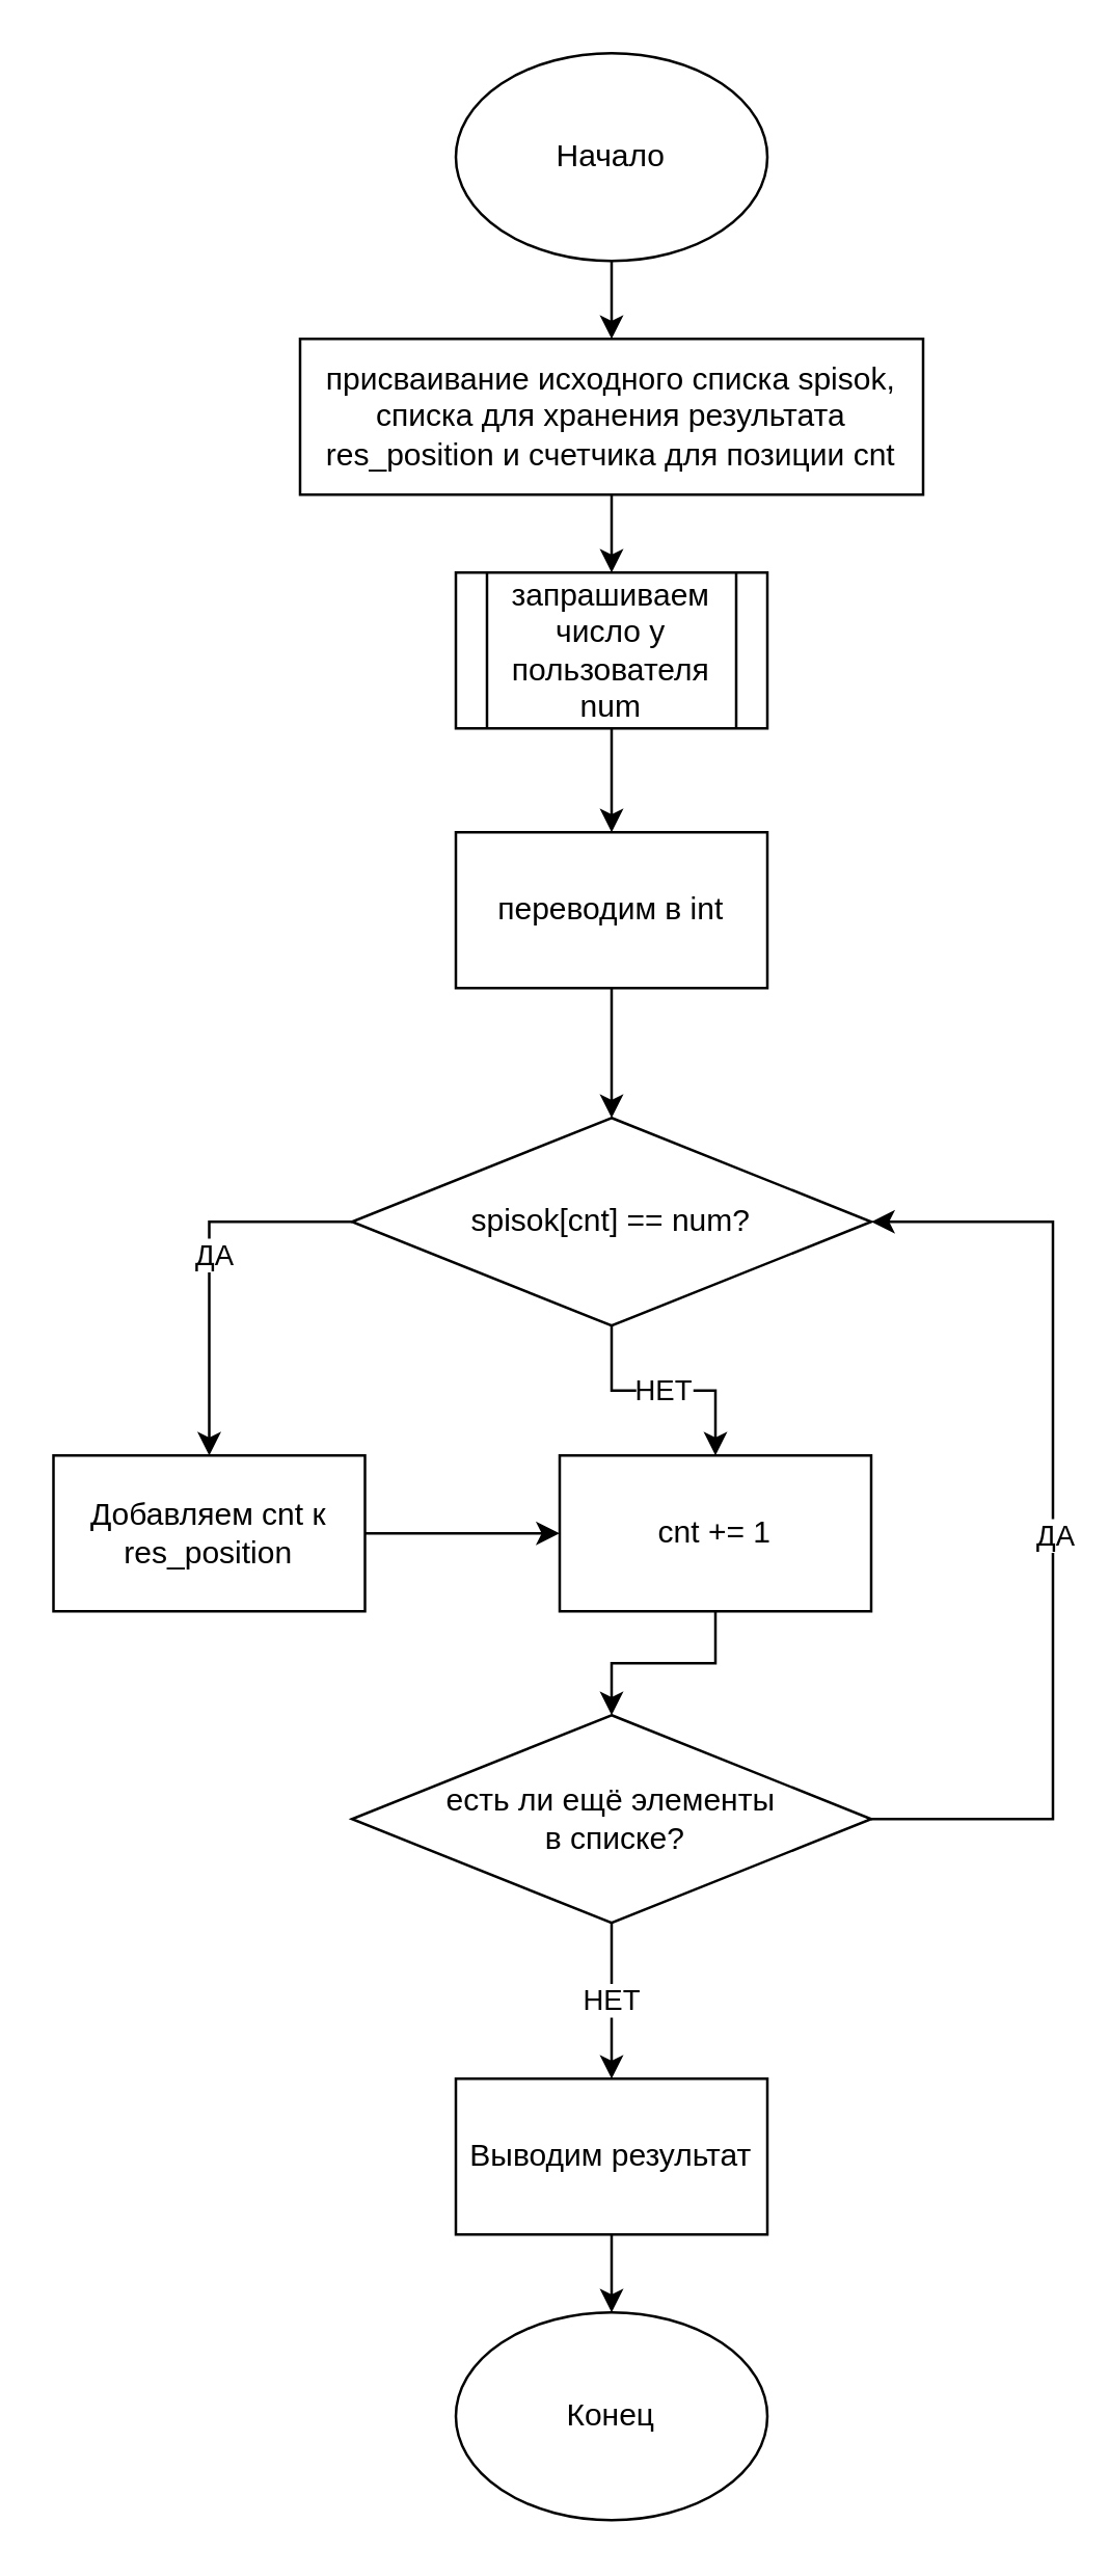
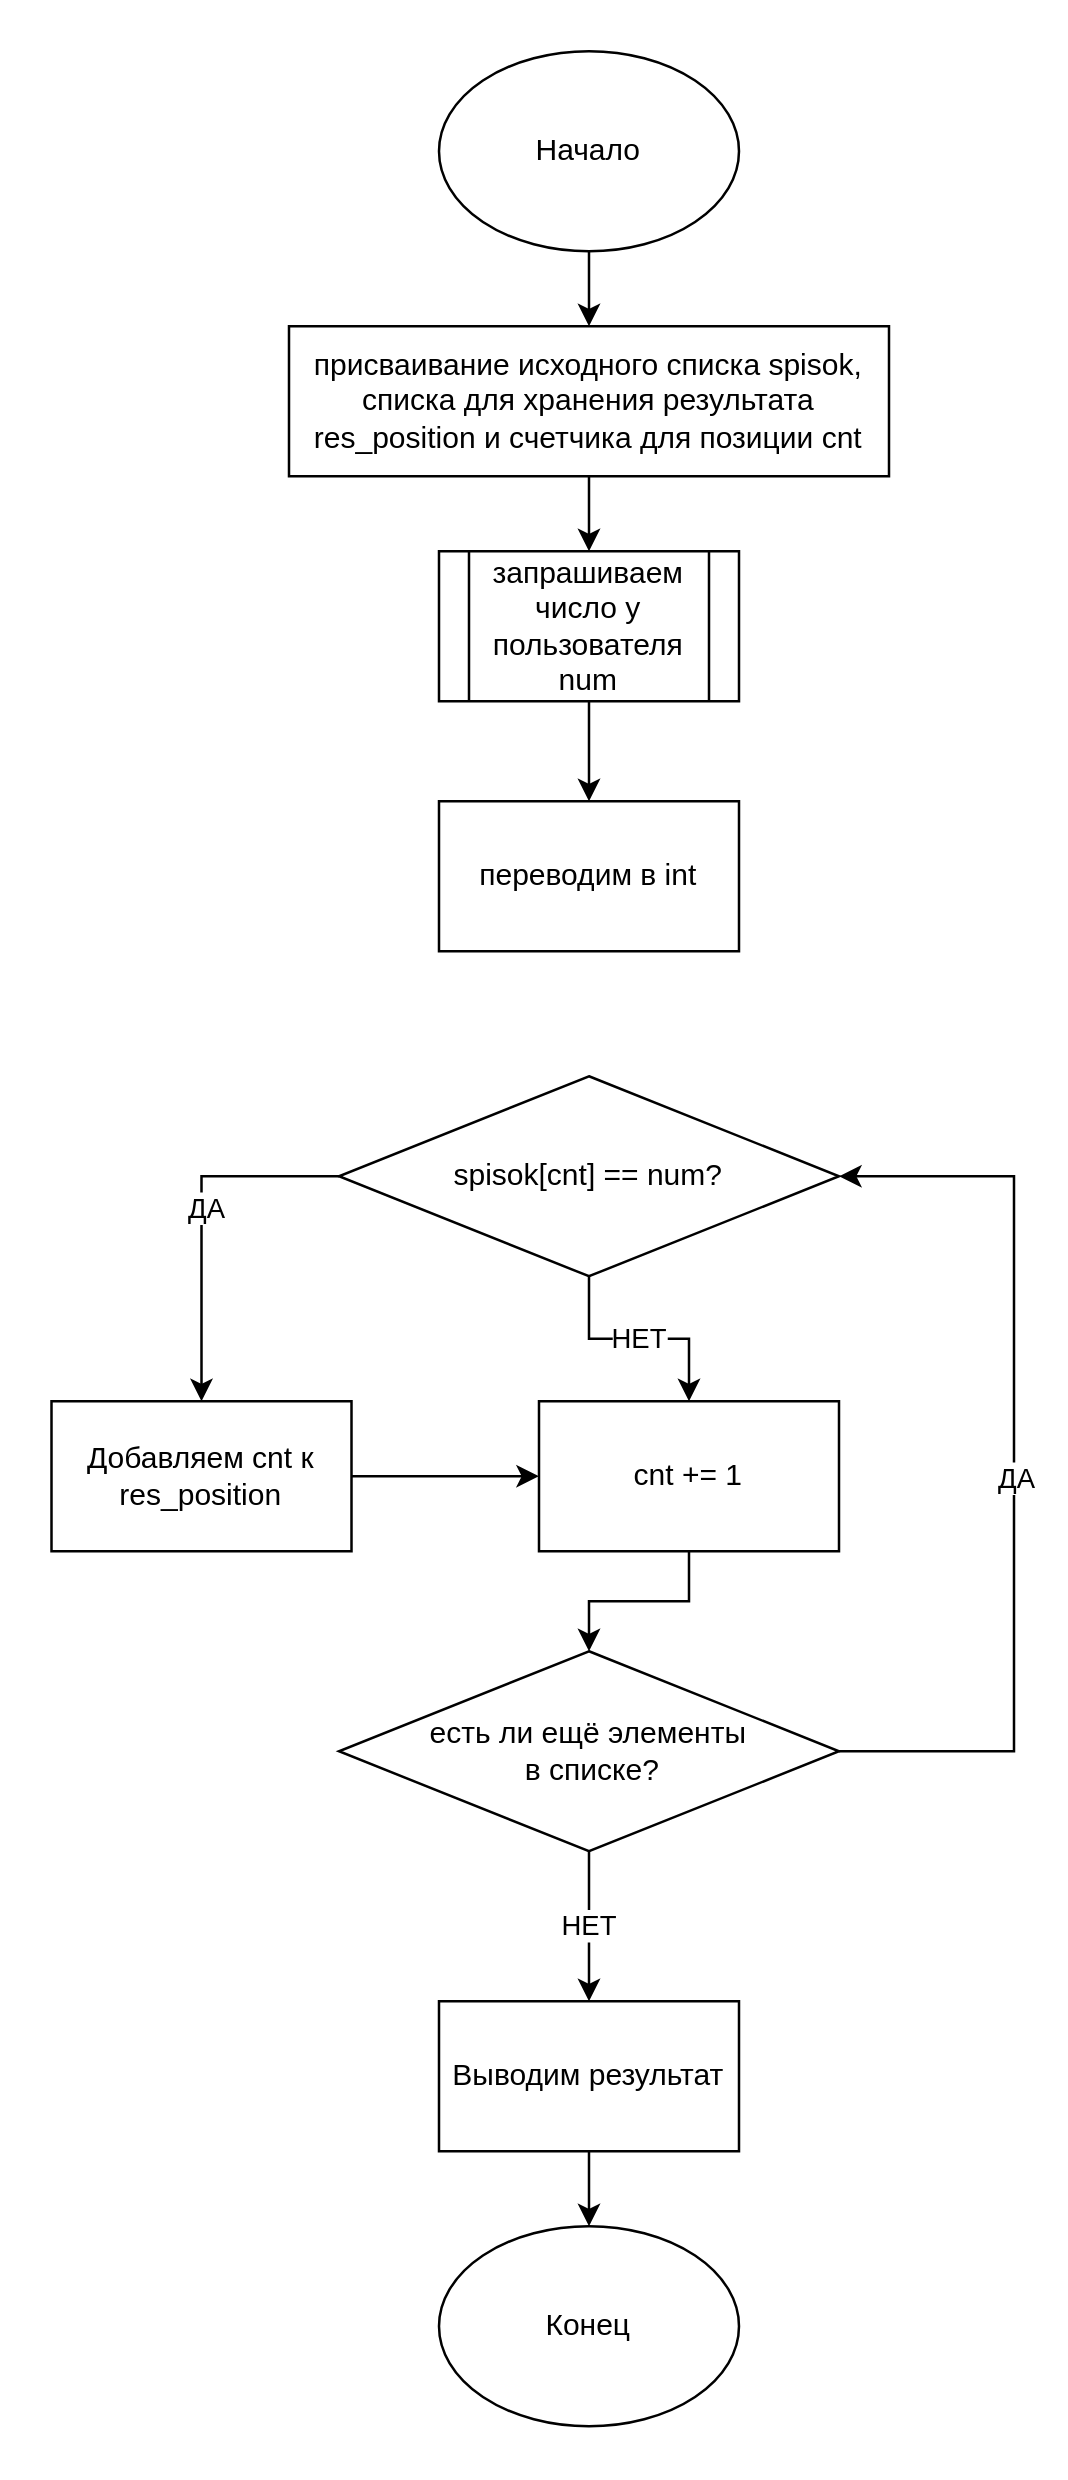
- <mxCell id="8" style="edgeStyle=orthogonalEdgeStyle;rounded=0;orthogonalLoop=1;jettySize=auto;html=1;exitX=0.5;exitY=1;exitDx=0;exitDy=0;entryX=0.5;entryY=0;entryDx=0;entryDy=0;" edge="1" parent="1" source="9" target="13"><mxGeometry relative="1" as="geometry" /></mxCell>
